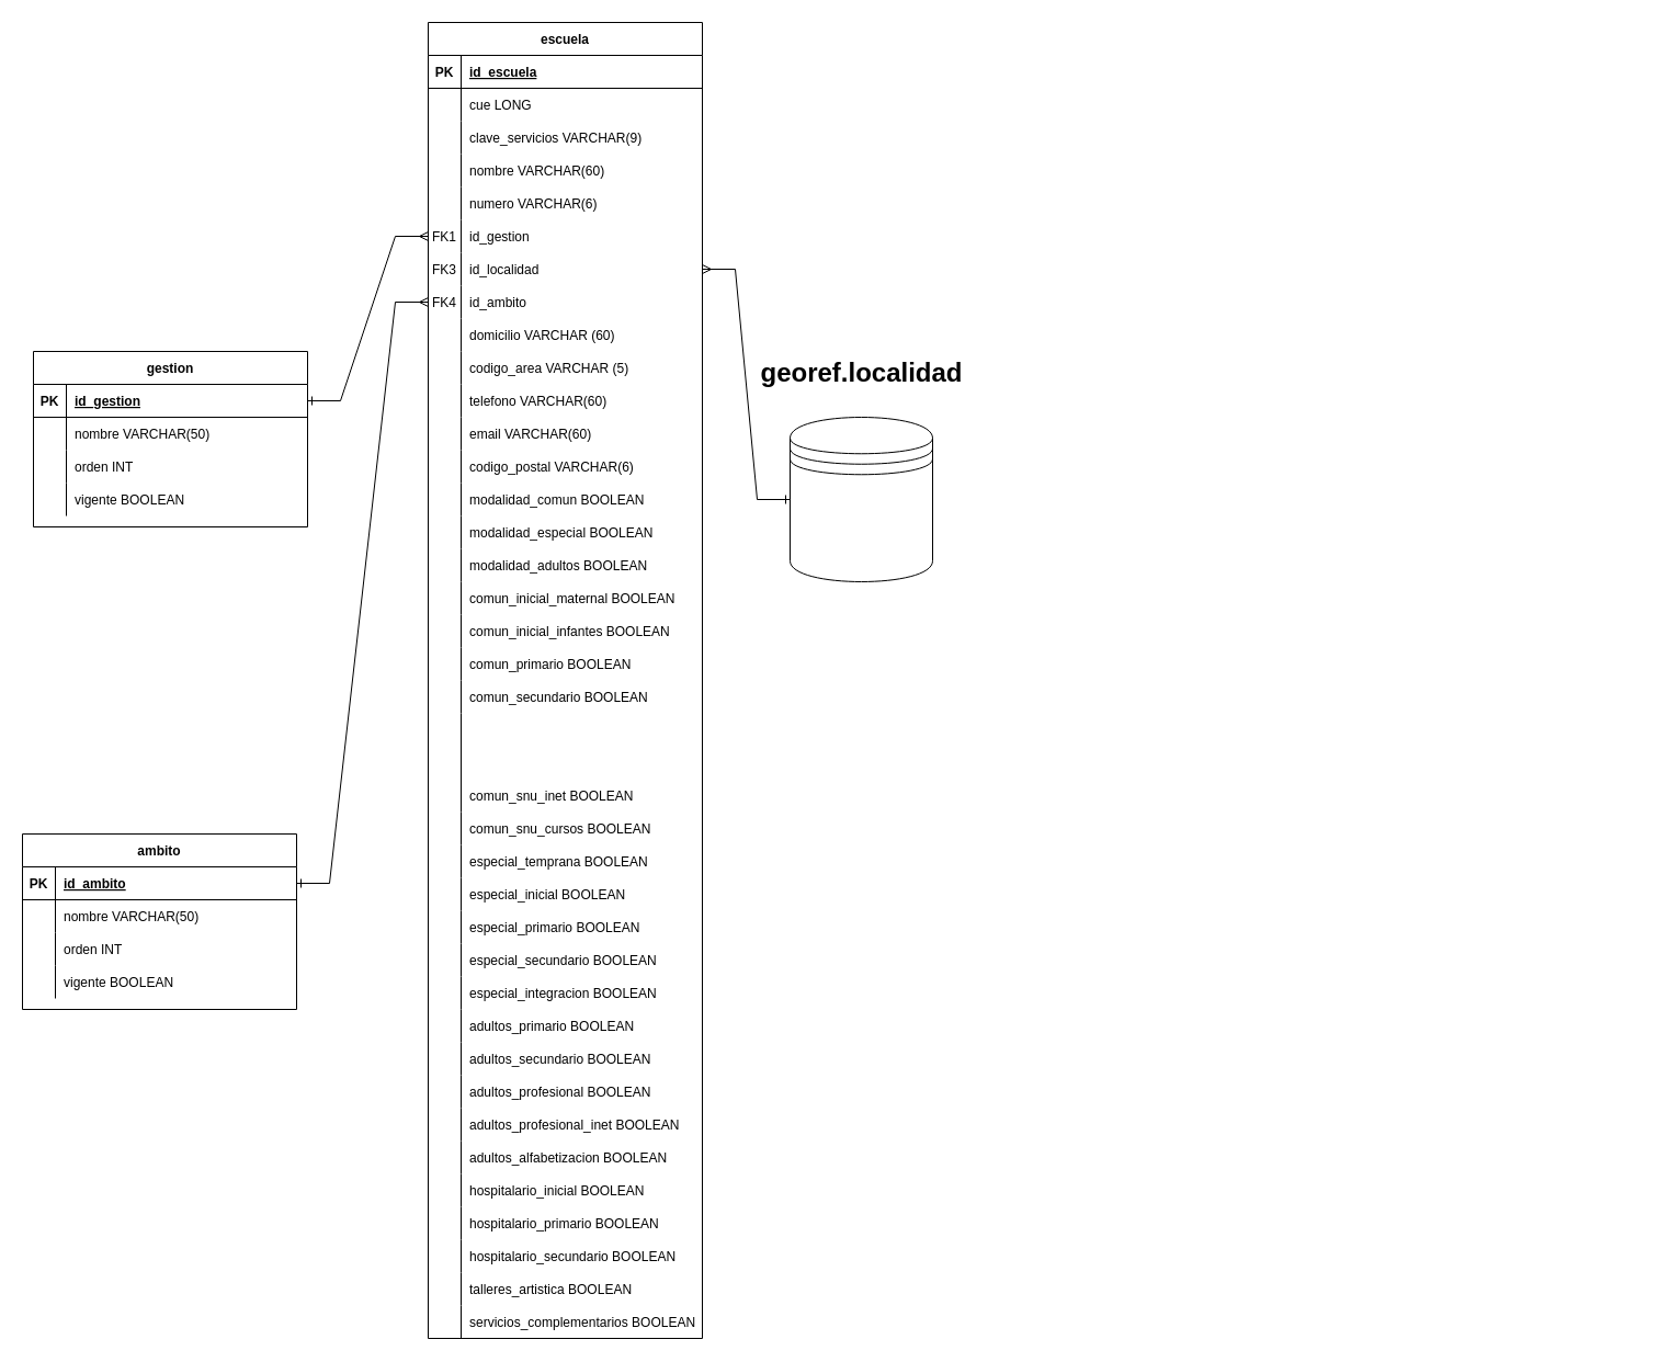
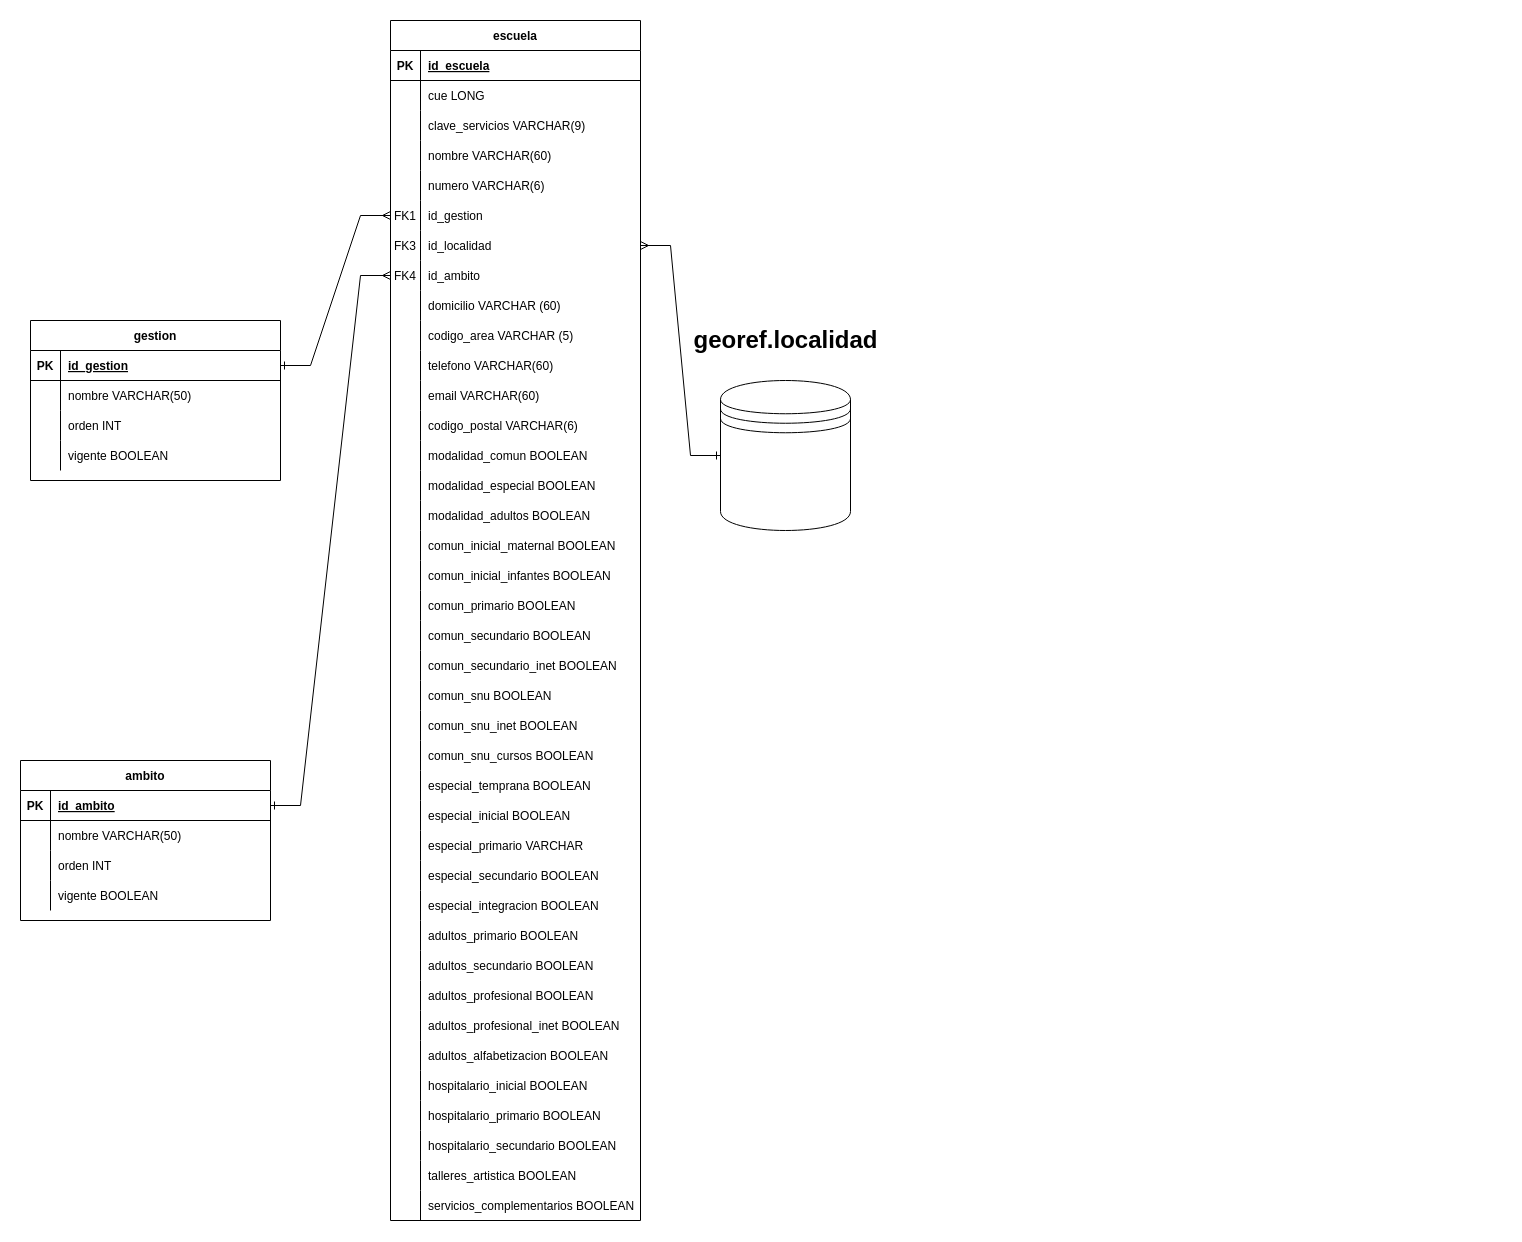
+ <mxCell id="94" value="comun_secundario_inet BOOLEAN" style="shape=partialRectangle;overflow=hidden;connectable=0;fillColor=none;top=0;left=0;bottom=0;right=0;align=left;spacingLeft=6;" parent="92" vertex="1"><mxGeometry x="30" width="220" height="30" as="geometry"><mxRectangle width="220" height="30" as="alternateBounds" /></mxGeometry></mxCell>
+ <mxCell id="97" value="comun_snu BOOLEAN" style="shape=partialRectangle;overflow=hidden;connectable=0;fillColor=none;top=0;left=0;bottom=0;right=0;align=left;spacingLeft=6;" parent="95" vertex="1"><mxGeometry x="30" width="220" height="30" as="geometry"><mxRectangle width="220" height="30" as="alternateBounds" /></mxGeometry></mxCell>
- <mxCell id="112" value="especial_primario BOOLEAN" style="shape=partialRectangle;overflow=hidden;connectable=0;fillColor=none;top=0;left=0;bottom=0;right=0;align=left;spacingLeft=6;" parent="110" vertex="1"><mxGeometry x="30" width="220" height="30" as="geometry"><mxRectangle width="220" height="30" as="alternateBounds" /></mxGeometry></mxCell>
+ <mxCell id="112" value="especial_primario VARCHAR" style="shape=partialRectangle;overflow=hidden;connectable=0;fillColor=none;top=0;left=0;bottom=0;right=0;align=left;spacingLeft=6;" parent="110" vertex="1"><mxGeometry x="30" width="220" height="30" as="geometry"><mxRectangle width="220" height="30" as="alternateBounds" /></mxGeometry></mxCell>
